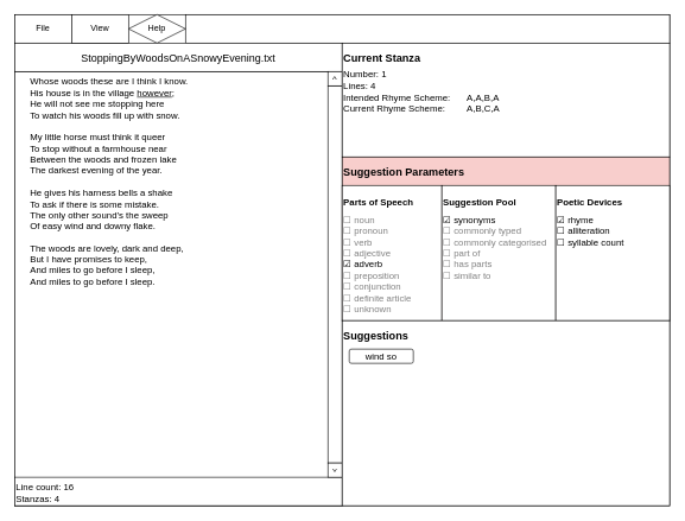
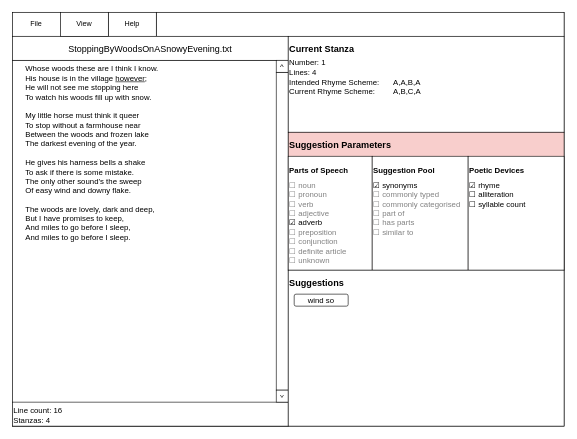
- <mxCell id="5" value="Help" style="rhombus;whiteSpace=wrap;html=1;" vertex="1" parent="1"><mxGeometry x="180" y="20" width="80" height="40" as="geometry" /></mxCell>
+ <mxCell id="5" value="Help" style="rounded=0;whiteSpace=wrap;html=1;" vertex="1" parent="1"><mxGeometry x="180" y="20" width="80" height="40" as="geometry" /></mxCell>
